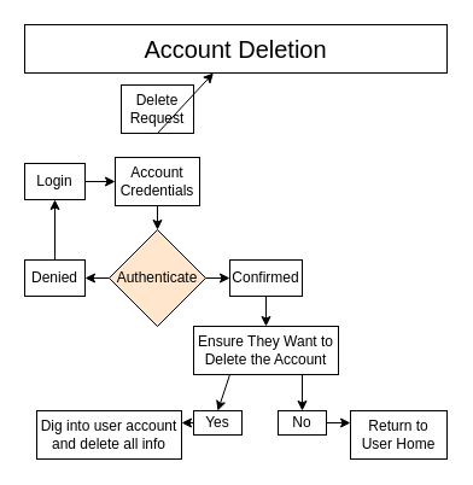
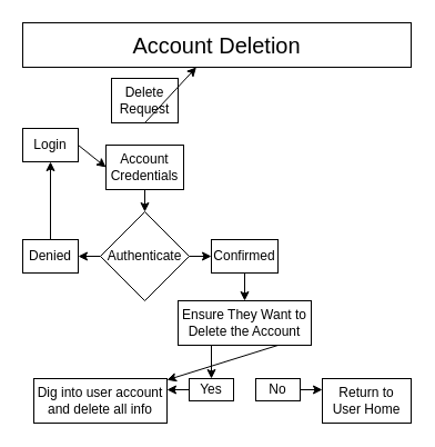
- <mxCell id="8" value="Login" style="rounded=0;whiteSpace=wrap;html=1;" vertex="1" parent="1"><mxGeometry x="20" y="135" width="50" height="30" as="geometry" /></mxCell>
+ <mxCell id="8" value="Login" style="rounded=0;whiteSpace=wrap;html=1;" vertex="1" parent="1"><mxGeometry x="20" y="115" width="50" height="30" as="geometry" /></mxCell>
- <mxCell id="5" value="Authenticate" style="rhombus;whiteSpace=wrap;html=1;fillColor=#ffe6cc;" vertex="1" parent="1"><mxGeometry x="90" y="190" width="80" height="80" as="geometry" /></mxCell>
+ <mxCell id="5" value="Authenticate" style="rhombus;whiteSpace=wrap;html=1;" vertex="1" parent="1"><mxGeometry x="90" y="190" width="80" height="80" as="geometry" /></mxCell>
- <mxCell id="22" value="" style="endArrow=classic;html=1;rounded=0;exitX=0.75;exitY=1;exitDx=0;exitDy=0;entryX=0.5;entryY=0;entryDx=0;entryDy=0;" edge="1" parent="1" source="9" target="11"><mxGeometry width="50" height="50" relative="1" as="geometry"><mxPoint x="120" y="300" as="sourcePoint" /><mxPoint x="170" y="250" as="targetPoint" /></mxGeometry></mxCell>
+ <mxCell id="22" value="" style="endArrow=classic;html=1;rounded=0;exitX=0.75;exitY=1;exitDx=0;exitDy=0;" edge="1" parent="1" source="9" target="12"><mxGeometry width="50" height="50" relative="1" as="geometry"><mxPoint x="120" y="300" as="sourcePoint" /><mxPoint x="170" y="250" as="targetPoint" /></mxGeometry></mxCell>
- <mxCell id="10" value="Yes" style="rounded=0;whiteSpace=wrap;html=1;" vertex="1" parent="1"><mxGeometry x="160" y="340" width="40" height="20" as="geometry" /></mxCell>
+ <mxCell id="10" value="Yes" style="rounded=0;whiteSpace=wrap;html=1;" vertex="1" parent="1"><mxGeometry x="170" y="340" width="40" height="20" as="geometry" /></mxCell>
